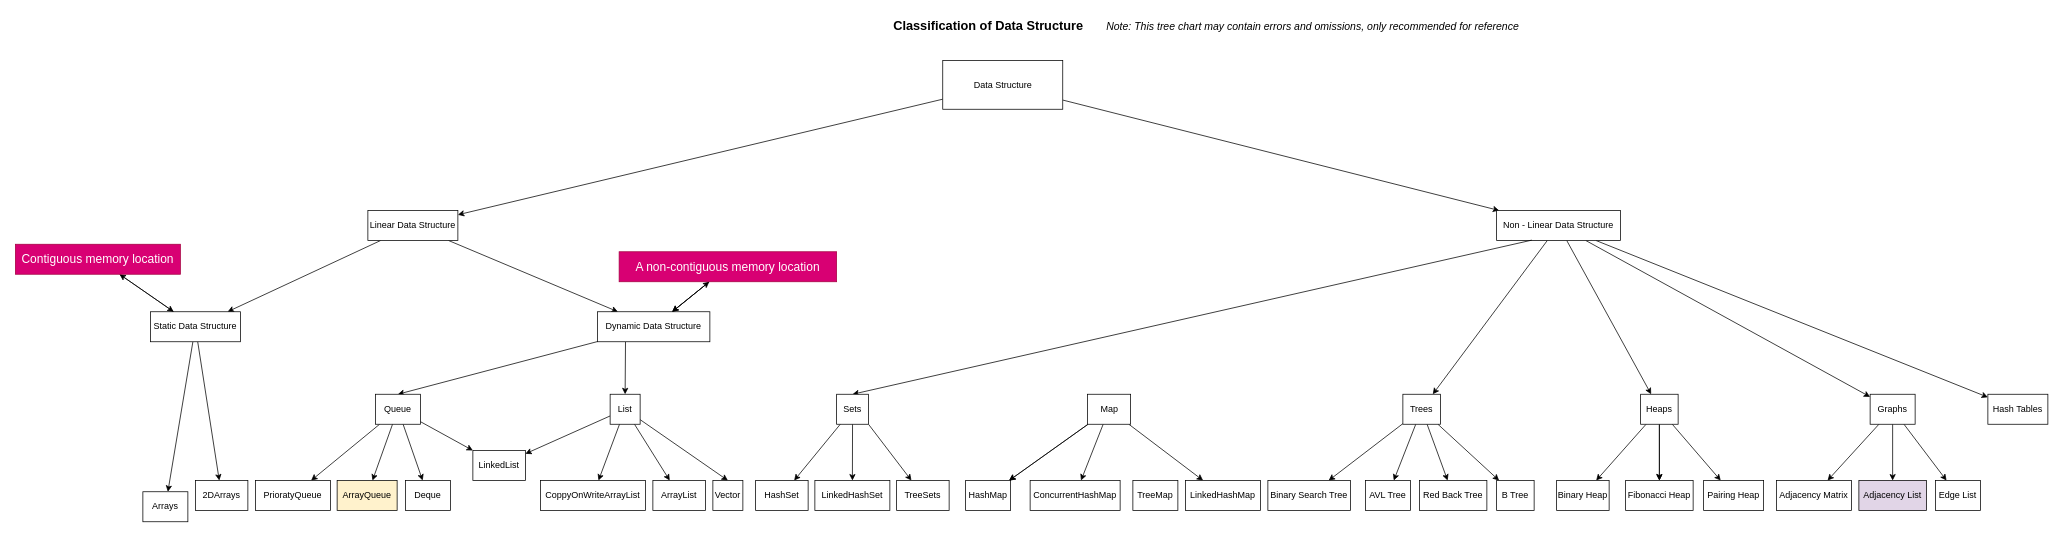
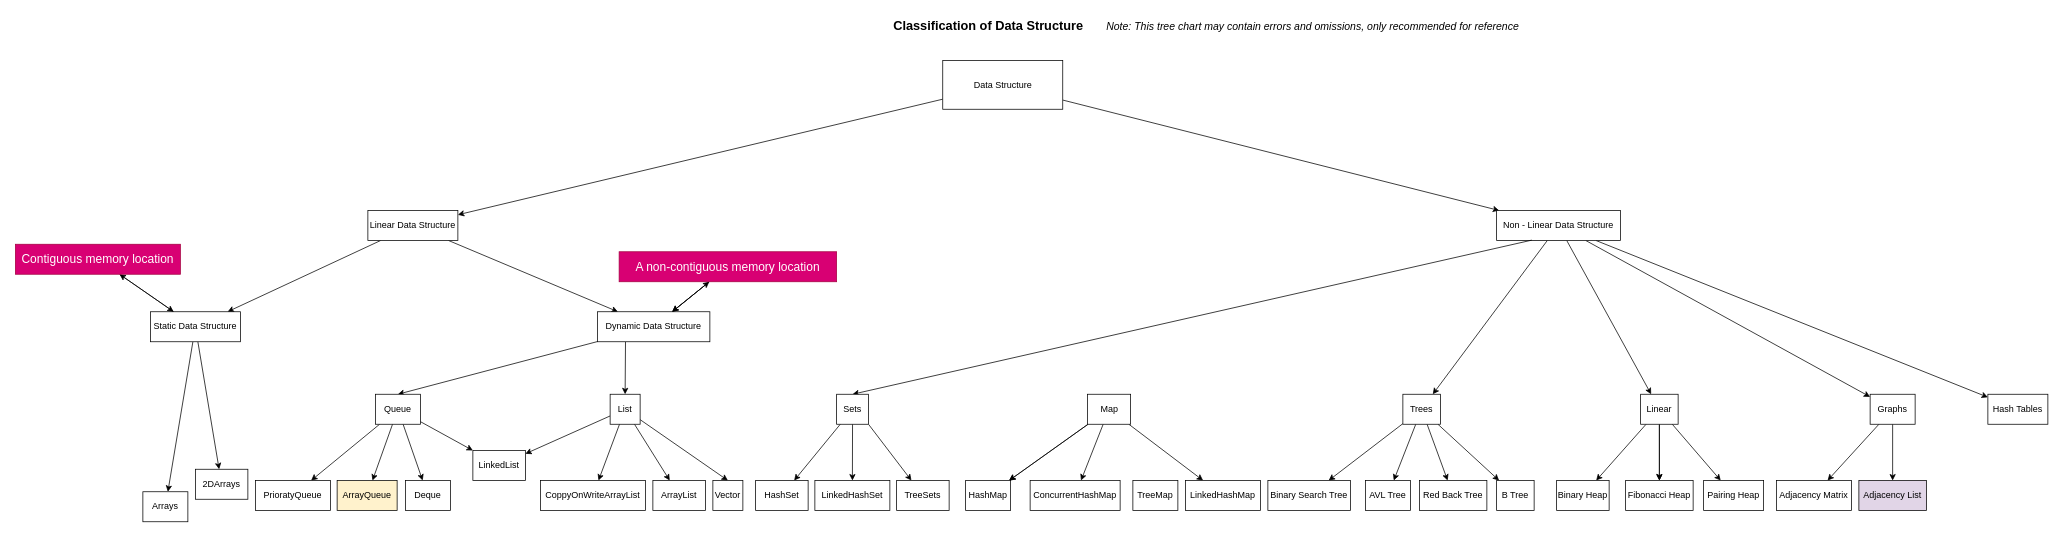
- <mxCell id="64" value="Heaps" style="whiteSpace=wrap;html=1;verticalAlign=middle;" parent="1" vertex="1"><mxGeometry x="2187" y="525" width="50" height="40" as="geometry" /></mxCell>
+ <mxCell id="64" value="Linear" style="whiteSpace=wrap;html=1;verticalAlign=middle;" parent="1" vertex="1"><mxGeometry x="2187" y="525" width="50" height="40" as="geometry" /></mxCell>
- <mxCell id="31" value="" style="edgeStyle=none;html=1;verticalAlign=middle;" parent="1" source="32" target="87" edge="1"><mxGeometry relative="1" as="geometry" /></mxCell>
- <mxCell id="68" value="2DArrays" style="whiteSpace=wrap;html=1;verticalAlign=middle;" parent="1" vertex="1"><mxGeometry x="260" y="640" width="70" height="40" as="geometry" /></mxCell>
+ <mxCell id="68" value="2DArrays" style="whiteSpace=wrap;html=1;verticalAlign=middle;" parent="1" vertex="1"><mxGeometry x="260" y="625" width="70" height="40" as="geometry" /></mxCell>
- <mxCell id="87" value="Edge List" style="whiteSpace=wrap;html=1;verticalAlign=middle;" parent="1" vertex="1"><mxGeometry x="2580" y="640" width="60" height="40" as="geometry" /></mxCell>
